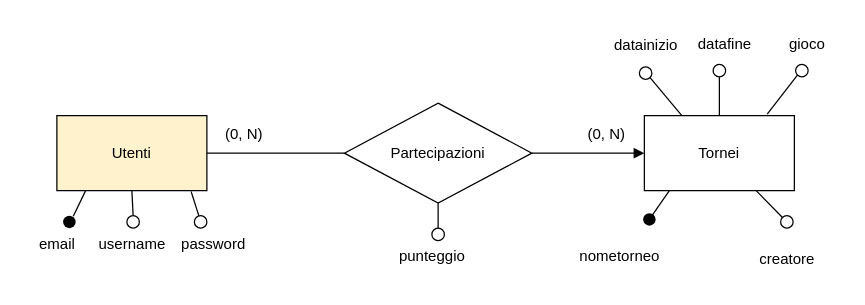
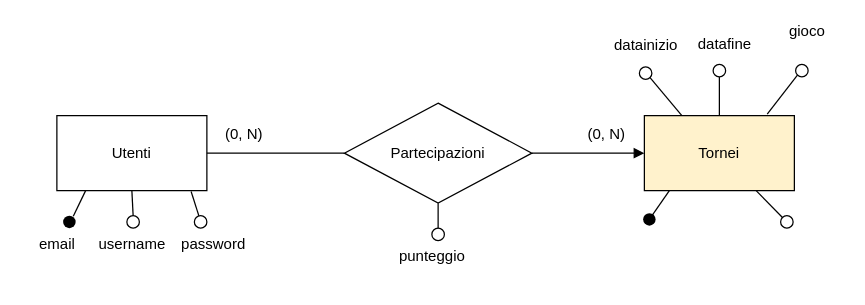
- <mxCell id="37" value="gioco" style="text;html=1;align=center;verticalAlign=middle;resizable=0;points=[];autosize=1;strokeColor=none;fillColor=none;" parent="1" vertex="1"><mxGeometry x="620" y="20" width="50" height="30" as="geometry" /></mxCell>
+ <mxCell id="37" value="gioco" style="text;html=1;align=center;verticalAlign=middle;resizable=0;points=[];autosize=1;strokeColor=none;fillColor=none;" parent="1" vertex="1"><mxGeometry x="620" y="10" width="50" height="30" as="geometry" /></mxCell>
- <mxCell id="3" value="Utenti" style="rounded=0;whiteSpace=wrap;html=1;fillColor=#fff2cc;" parent="1" vertex="1"><mxGeometry x="45" y="92" width="120" height="60" as="geometry" /></mxCell>
+ <mxCell id="3" value="Utenti" style="rounded=0;whiteSpace=wrap;html=1;" parent="1" vertex="1"><mxGeometry x="45" y="92" width="120" height="60" as="geometry" /></mxCell>
- <mxCell id="4" value="Tornei" style="rounded=0;whiteSpace=wrap;html=1;" parent="1" vertex="1"><mxGeometry x="515" y="92" width="120" height="60" as="geometry" /></mxCell>
+ <mxCell id="4" value="Tornei" style="rounded=0;whiteSpace=wrap;html=1;fillColor=#fff2cc;" parent="1" vertex="1"><mxGeometry x="515" y="92" width="120" height="60" as="geometry" /></mxCell>
- <mxCell id="33" value="nometorneo" style="text;html=1;align=center;verticalAlign=middle;resizable=0;points=[];autosize=1;strokeColor=none;fillColor=none;" parent="1" vertex="1"><mxGeometry x="450" y="190" width="90" height="30" as="geometry" /></mxCell>
- <mxCell id="34" value="creatore" style="text;html=1;align=center;verticalAlign=middle;resizable=0;points=[];autosize=1;strokeColor=none;fillColor=none;" parent="1" vertex="1"><mxGeometry x="594" y="192" width="70" height="30" as="geometry" /></mxCell>
